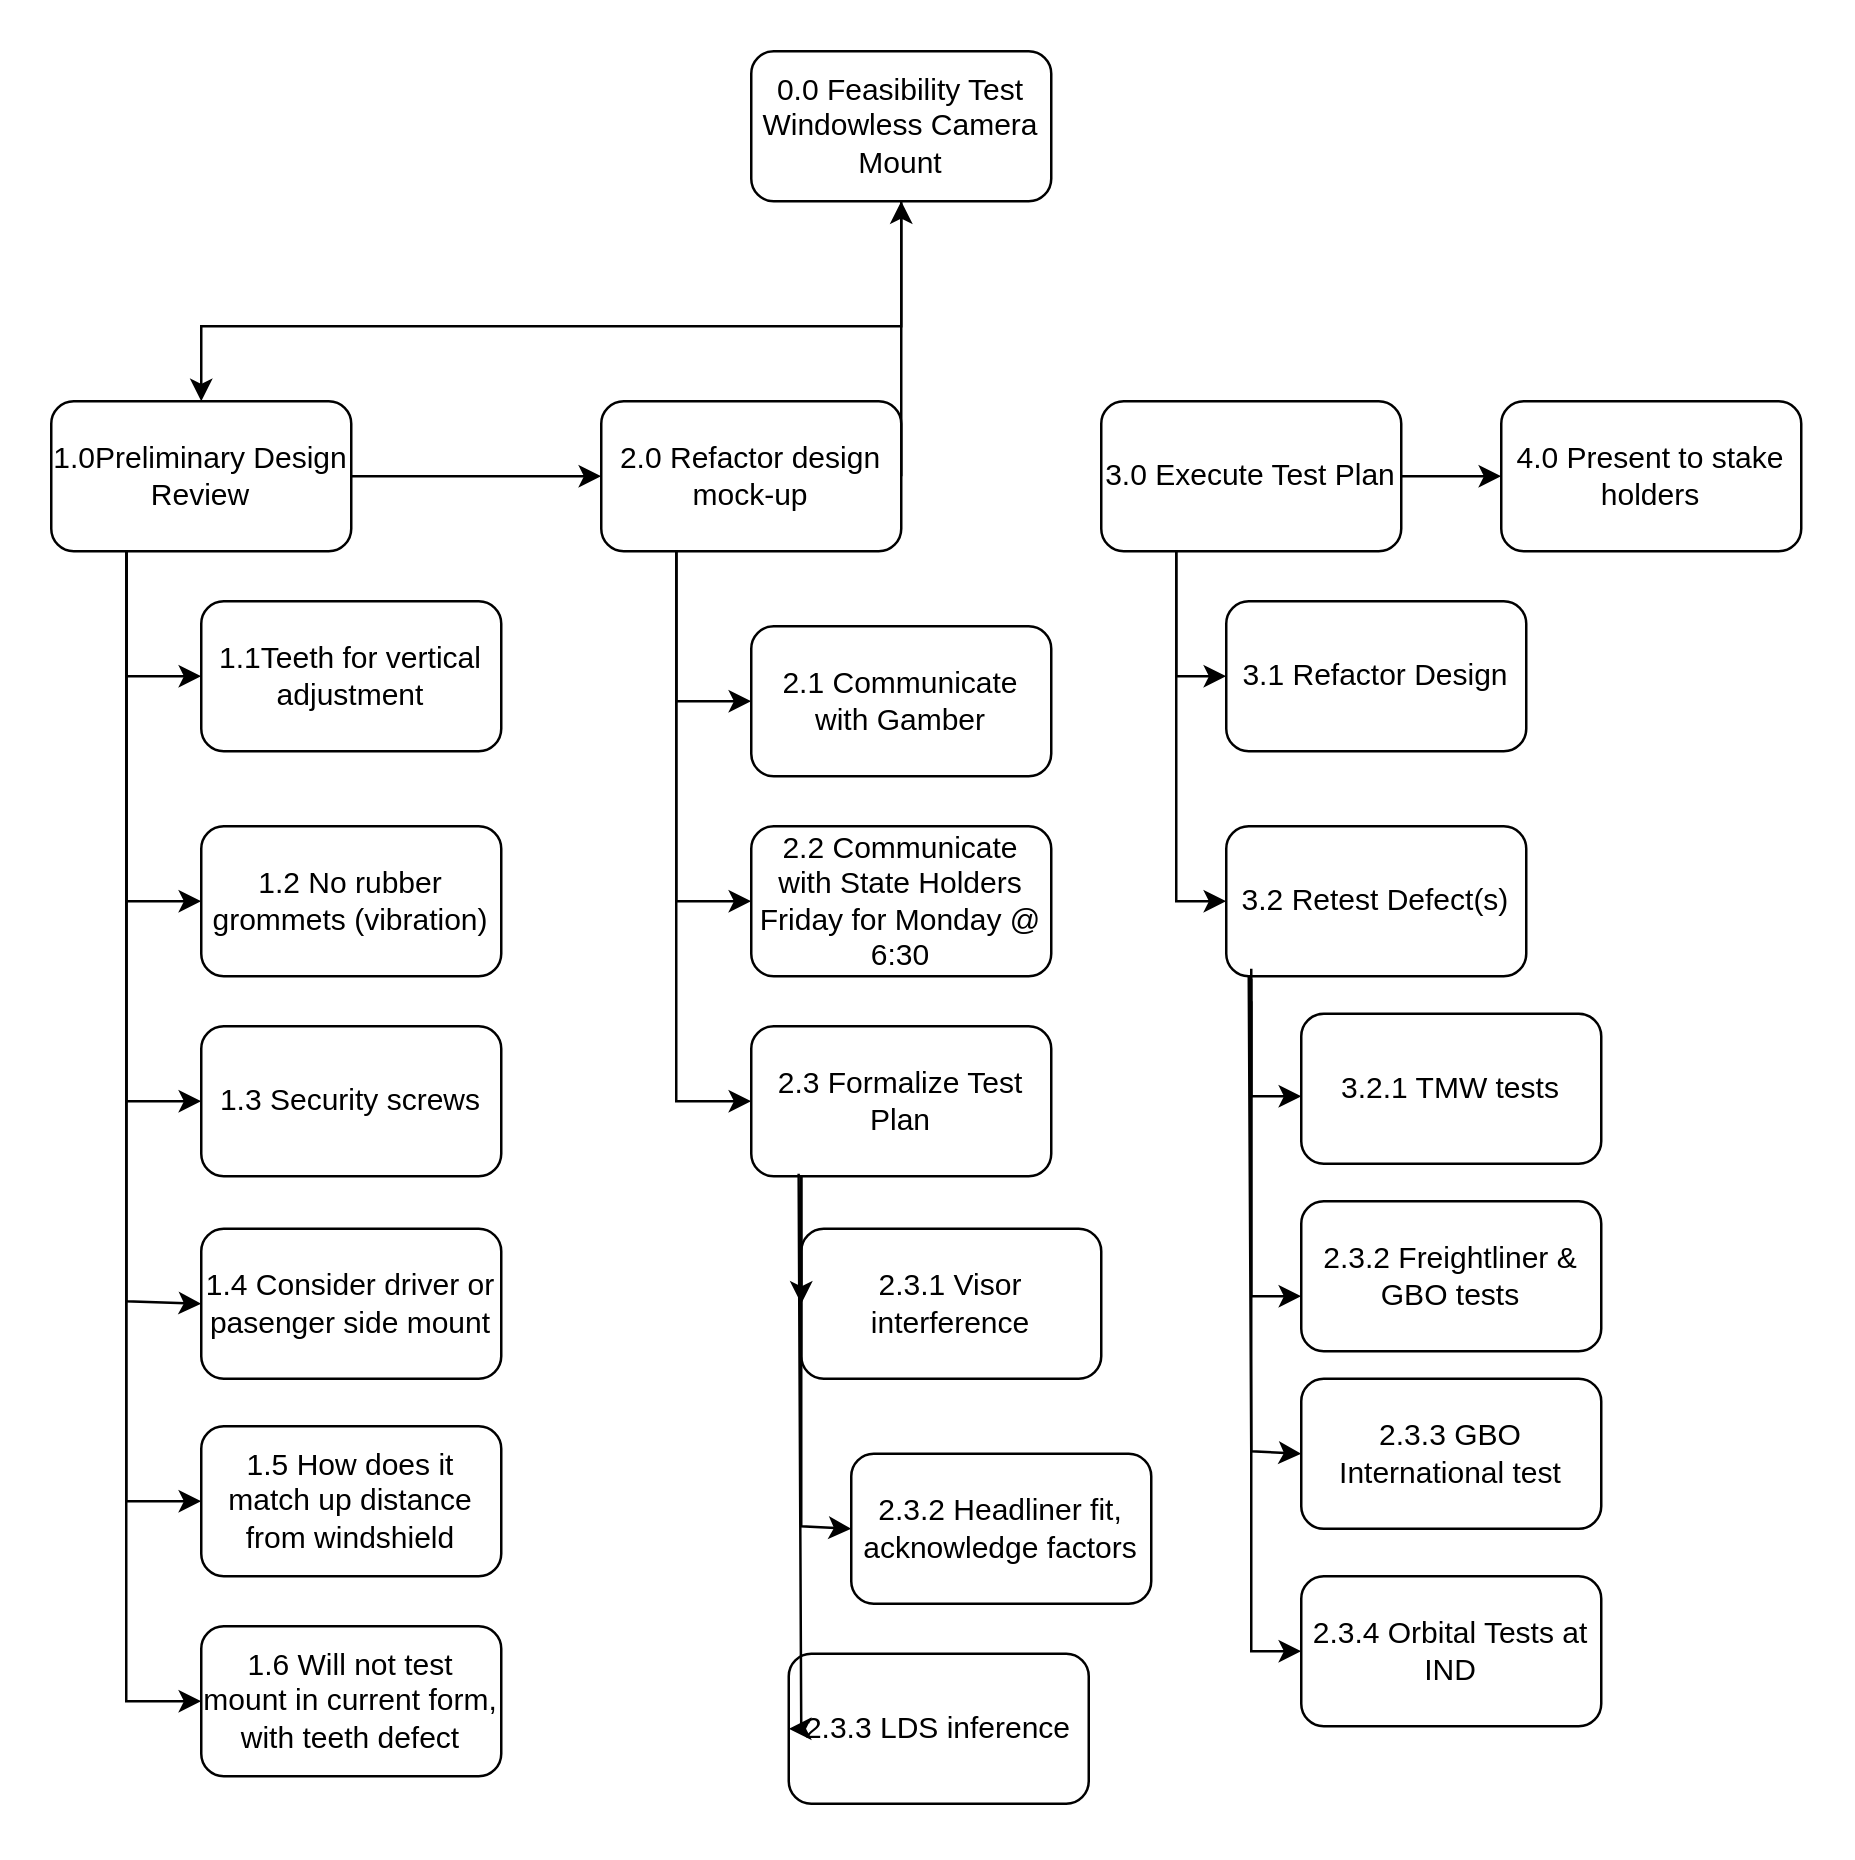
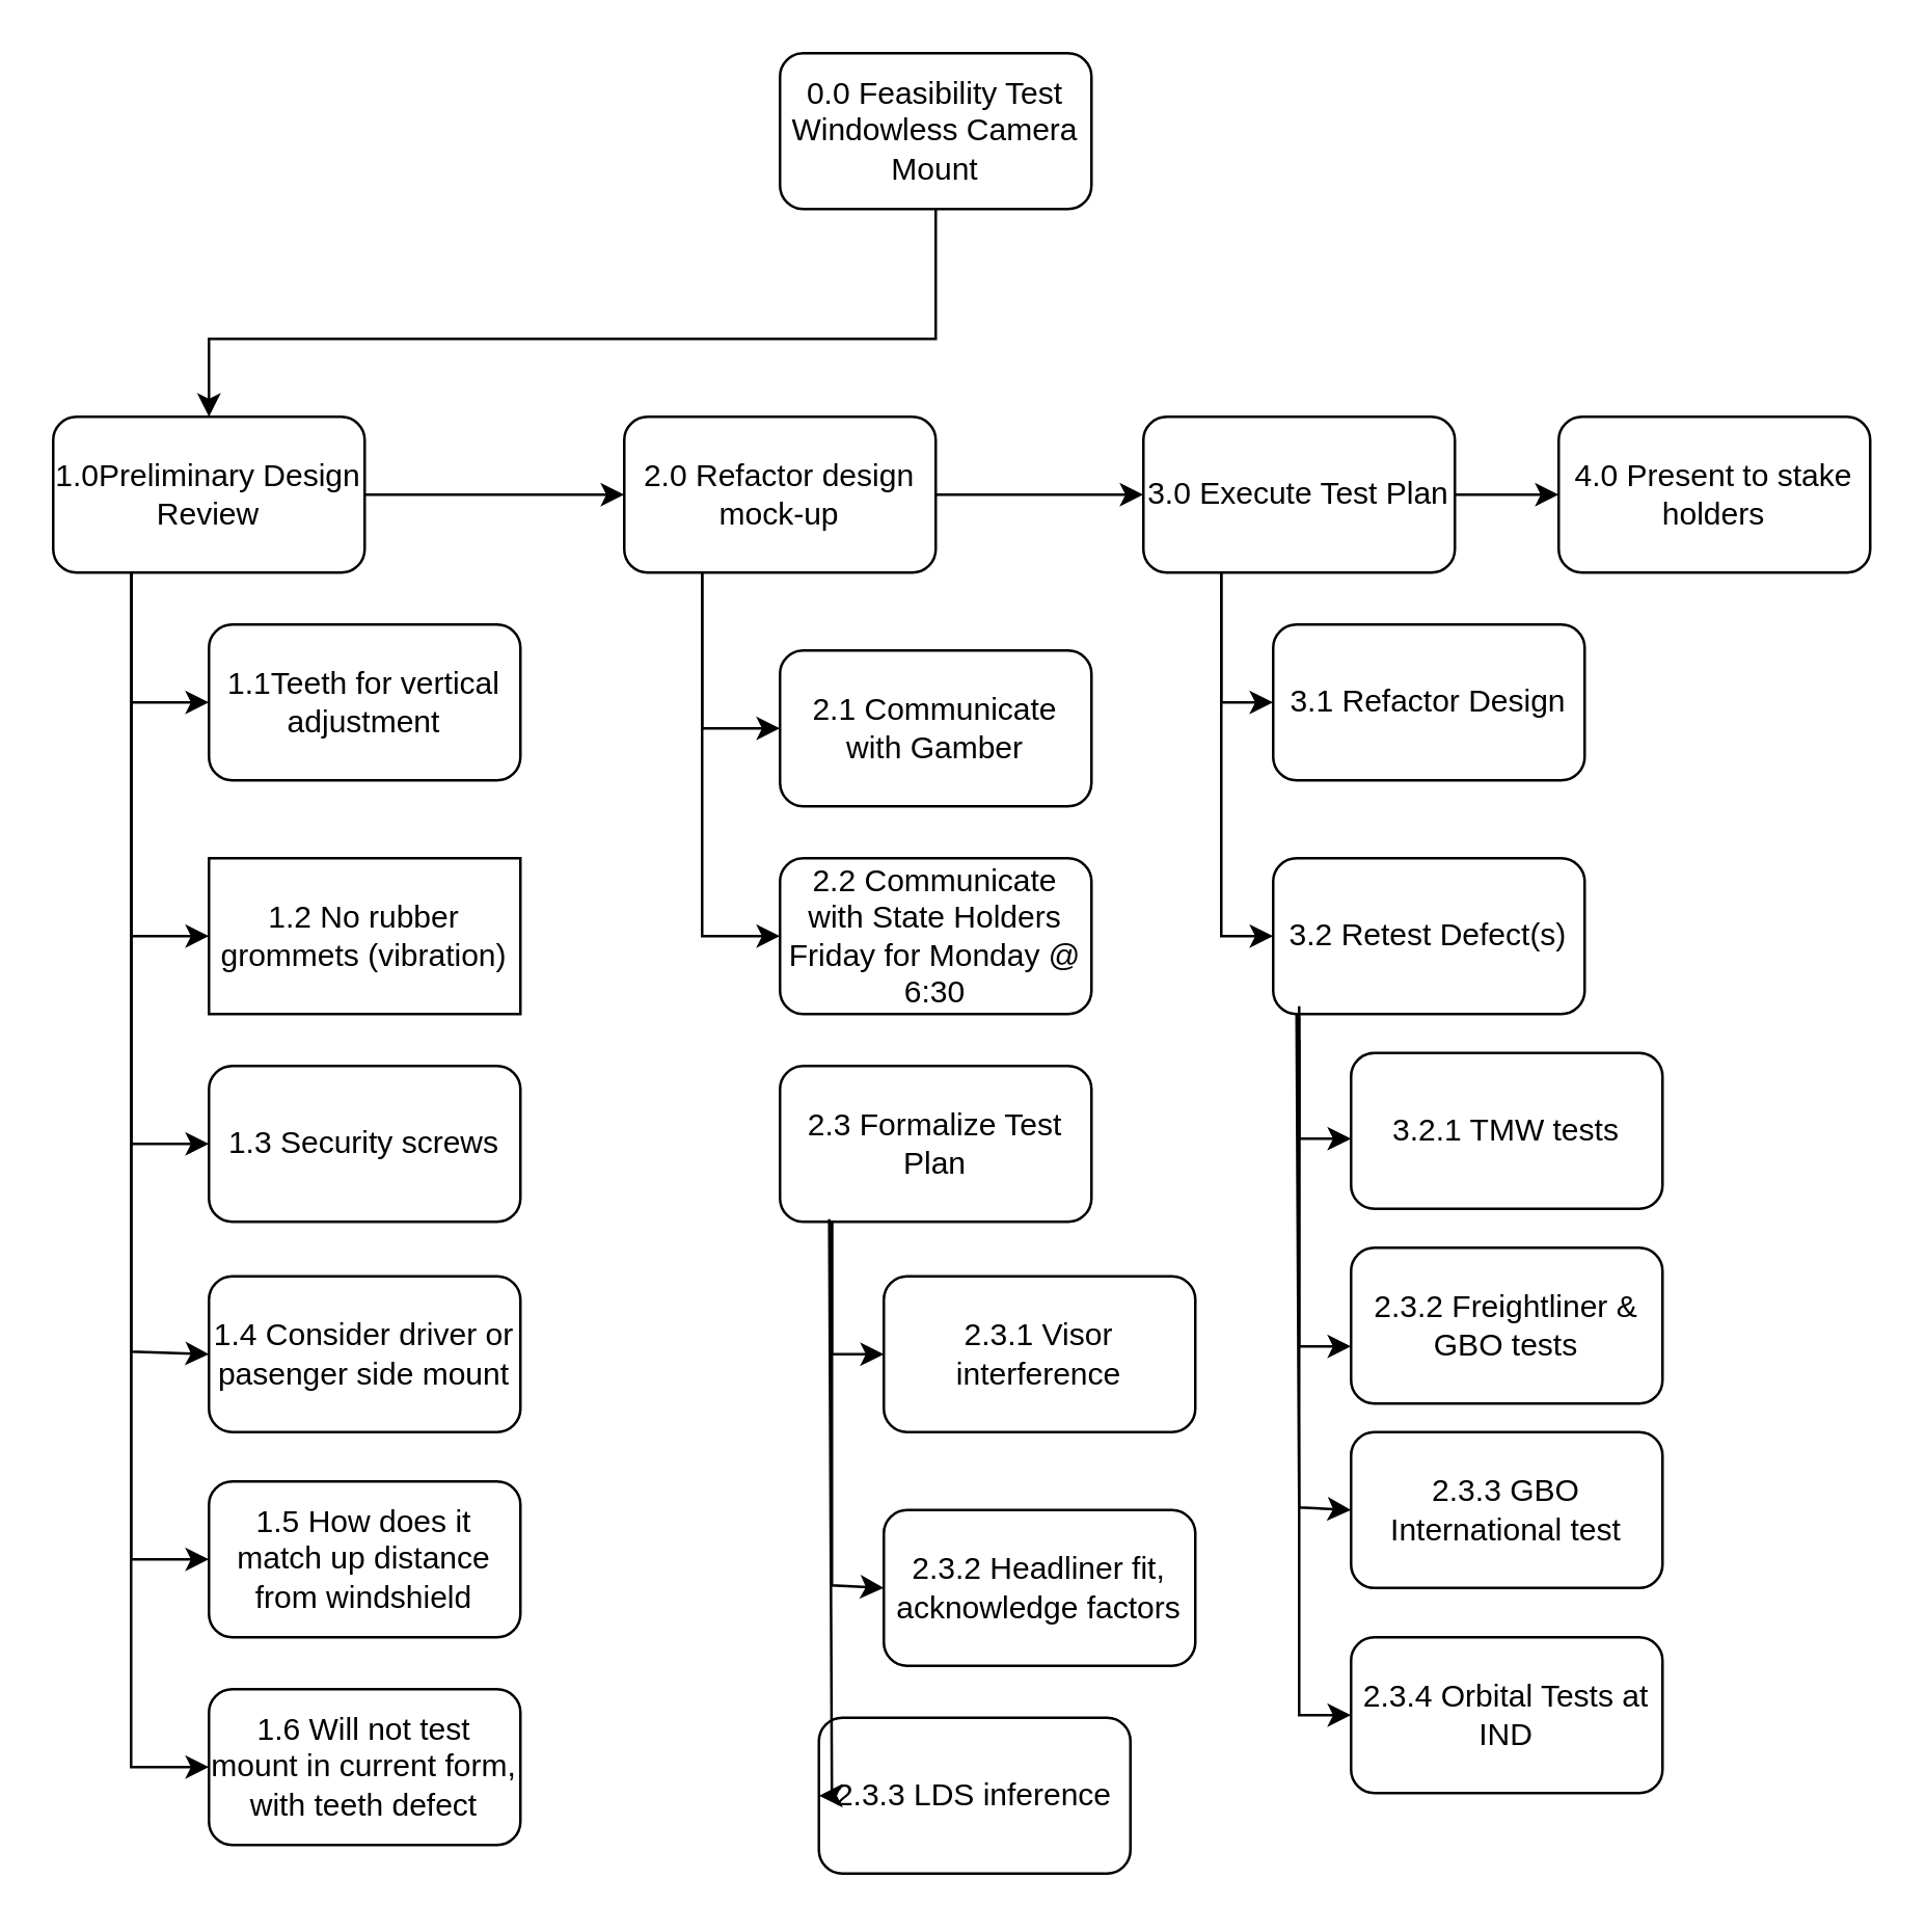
- <mxCell id="31" value="" style="endArrow=classic;html=1;rounded=0;exitX=1;exitY=0.5;exitDx=0;exitDy=0;" parent="1" source="6" target="2" edge="1"><mxGeometry width="50" height="50" relative="1" as="geometry"><mxPoint x="320" y="520" as="sourcePoint" /><mxPoint x="370" y="470" as="targetPoint" /></mxGeometry></mxCell>
+ <mxCell id="31" value="" style="endArrow=classic;html=1;rounded=0;exitX=1;exitY=0.5;exitDx=0;exitDy=0;entryX=0;entryY=0.5;entryDx=0;entryDy=0;" parent="1" source="6" target="5" edge="1"><mxGeometry width="50" height="50" relative="1" as="geometry"><mxPoint x="320" y="520" as="sourcePoint" /><mxPoint x="370" y="470" as="targetPoint" /></mxGeometry></mxCell>
- <mxCell id="14" value="1.2 No rubber grommets (vibration)" style="rounded=1;whiteSpace=wrap;html=1;" parent="1" vertex="1"><mxGeometry x="80" y="330" width="120" height="60" as="geometry" /></mxCell>
+ <mxCell id="14" value="1.2 No rubber grommets (vibration)" style="whiteSpace=wrap;html=1;rounded=0;" parent="1" vertex="1"><mxGeometry x="80" y="330" width="120" height="60" as="geometry" /></mxCell>
- <mxCell id="24" value="" style="endArrow=classic;html=1;rounded=0;exitX=0.25;exitY=1;exitDx=0;exitDy=0;entryX=0;entryY=0.5;entryDx=0;entryDy=0;" parent="1" source="6" target="4" edge="1"><mxGeometry width="50" height="50" relative="1" as="geometry"><mxPoint x="320" y="470" as="sourcePoint" /><mxPoint x="370" y="420" as="targetPoint" /><Array as="points"><mxPoint x="270" y="440" /></Array></mxGeometry></mxCell>
- <mxCell id="16" value="2.3.1 Visor interference" style="rounded=1;whiteSpace=wrap;html=1;" parent="1" vertex="1"><mxGeometry x="320" y="491.02" width="120" height="60" as="geometry" /></mxCell>
+ <mxCell id="16" value="2.3.1 Visor interference" style="rounded=1;whiteSpace=wrap;html=1;" parent="1" vertex="1"><mxGeometry x="340" y="491.02" width="120" height="60" as="geometry" /></mxCell>
